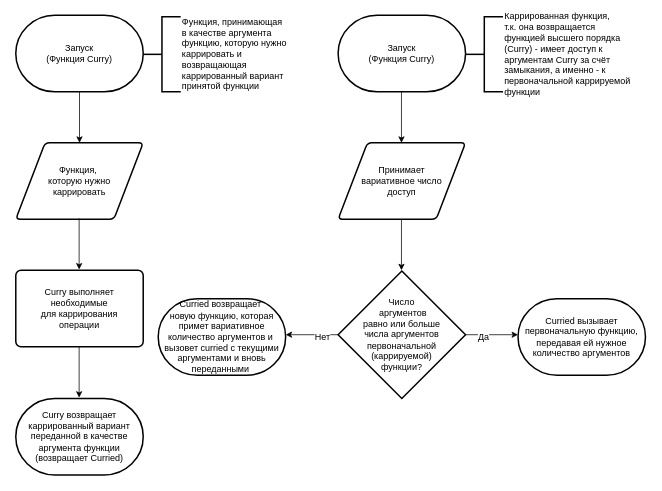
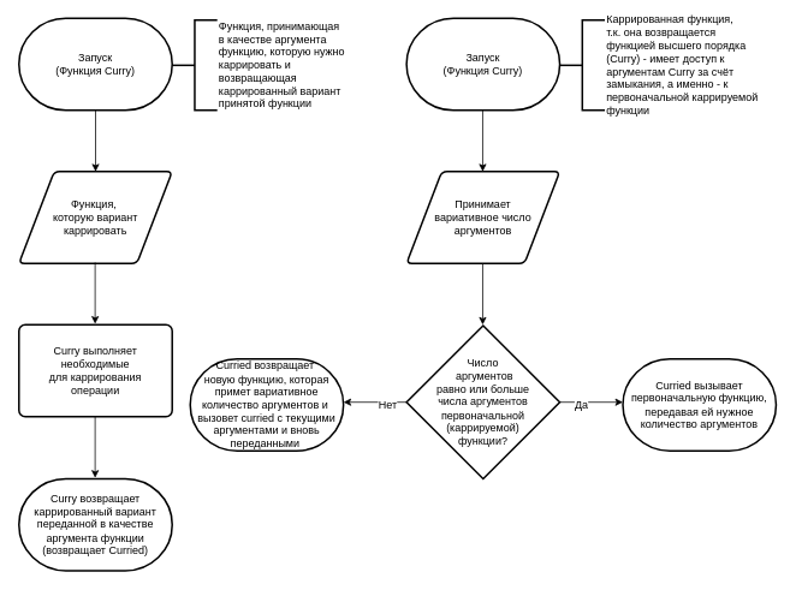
- <mxCell id="3" value="Функция,&amp;nbsp;&lt;br&gt;которую нужно&lt;br&gt;каррировать" style="shape=parallelogram;html=1;strokeWidth=2;perimeter=parallelogramPerimeter;whiteSpace=wrap;rounded=1;arcSize=12;size=0.23;" parent="1" vertex="1"><mxGeometry x="20" y="190" width="170" height="102" as="geometry" /></mxCell>
+ <mxCell id="3" value="Функция,&amp;nbsp;&lt;br&gt;которую вариант&lt;br&gt;каррировать" style="shape=parallelogram;html=1;strokeWidth=2;perimeter=parallelogramPerimeter;whiteSpace=wrap;rounded=1;arcSize=12;size=0.23;" parent="1" vertex="1"><mxGeometry x="20" y="190" width="170" height="102" as="geometry" /></mxCell>
- <mxCell id="12" value="Принимает&lt;br&gt;вариативное число&lt;br&gt;доступ" style="shape=parallelogram;html=1;strokeWidth=2;perimeter=parallelogramPerimeter;whiteSpace=wrap;rounded=1;arcSize=12;size=0.23;" vertex="1" parent="1"><mxGeometry x="450" y="190" width="170" height="102" as="geometry" /></mxCell>
+ <mxCell id="12" value="Принимает&lt;br&gt;вариативное число&lt;br&gt;аргументов" style="shape=parallelogram;html=1;strokeWidth=2;perimeter=parallelogramPerimeter;whiteSpace=wrap;rounded=1;arcSize=12;size=0.23;" vertex="1" parent="1"><mxGeometry x="450" y="190" width="170" height="102" as="geometry" /></mxCell>
